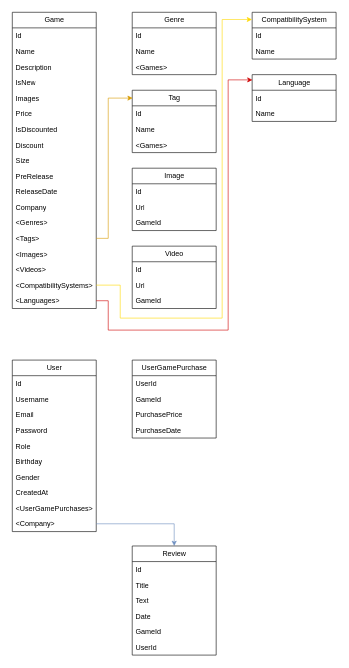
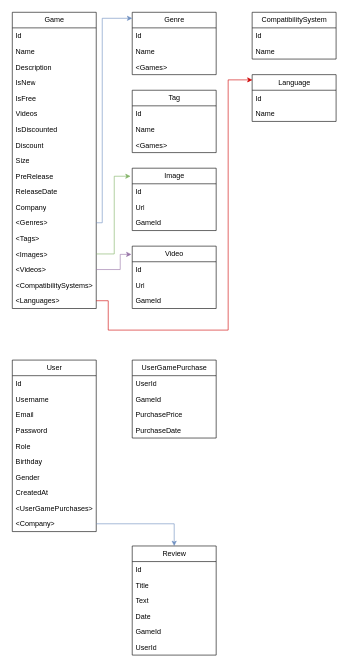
- <mxCell id="44" value="" style="edgeStyle=orthogonalEdgeStyle;rounded=0;orthogonalLoop=1;jettySize=auto;html=1;entryX=-0.002;entryY=0.154;entryDx=0;entryDy=0;entryPerimeter=0;fillColor=#e3c800;strokeColor=#FFD900;" parent="1" source="19" target="37" edge="1"><mxGeometry relative="1" as="geometry"><Array as="points"><mxPoint x="200" y="475" /><mxPoint x="200" y="530" /><mxPoint x="370" y="530" /><mxPoint x="370" y="32" /></Array></mxGeometry></mxCell>
- <mxCell id="7" value="Images" style="text;strokeColor=none;fillColor=none;align=left;verticalAlign=top;spacingLeft=4;spacingRight=4;overflow=hidden;rotatable=0;points=[[0,0.5],[1,0.5]];portConstraint=eastwest;whiteSpace=wrap;html=1;" parent="2" vertex="1"><mxGeometry y="130" width="140" height="26" as="geometry" /></mxCell>
+ <mxCell id="7" value="IsFree" style="text;strokeColor=none;fillColor=none;align=left;verticalAlign=top;spacingLeft=4;spacingRight=4;overflow=hidden;rotatable=0;points=[[0,0.5],[1,0.5]];portConstraint=eastwest;whiteSpace=wrap;html=1;" parent="2" vertex="1"><mxGeometry y="130" width="140" height="26" as="geometry" /></mxCell>
- <mxCell id="8" value="Price" style="text;strokeColor=none;fillColor=none;align=left;verticalAlign=top;spacingLeft=4;spacingRight=4;overflow=hidden;rotatable=0;points=[[0,0.5],[1,0.5]];portConstraint=eastwest;whiteSpace=wrap;html=1;" parent="2" vertex="1"><mxGeometry y="156" width="140" height="26" as="geometry" /></mxCell>
+ <mxCell id="8" value="Videos" style="text;strokeColor=none;fillColor=none;align=left;verticalAlign=top;spacingLeft=4;spacingRight=4;overflow=hidden;rotatable=0;points=[[0,0.5],[1,0.5]];portConstraint=eastwest;whiteSpace=wrap;html=1;" parent="2" vertex="1"><mxGeometry y="156" width="140" height="26" as="geometry" /></mxCell>
+ <mxCell id="42" value="" style="edgeStyle=orthogonalEdgeStyle;rounded=0;orthogonalLoop=1;jettySize=auto;html=1;entryX=-0.02;entryY=0.129;entryDx=0;entryDy=0;entryPerimeter=0;fillColor=#d5e8d4;strokeColor=#82b366;" parent="1" source="17" target="29" edge="1"><mxGeometry relative="1" as="geometry"><Array as="points"><mxPoint x="190" y="423" /><mxPoint x="190" y="293" /></Array></mxGeometry></mxCell>
+ <mxCell id="40" value="" style="edgeStyle=orthogonalEdgeStyle;rounded=0;orthogonalLoop=1;jettySize=auto;html=1;entryX=0;entryY=0.096;entryDx=0;entryDy=0;entryPerimeter=0;fillColor=#dae8fc;strokeColor=#6c8ebf;" parent="1" source="15" target="21" edge="1"><mxGeometry relative="1" as="geometry"><Array as="points"><mxPoint x="170" y="371" /><mxPoint x="170" y="30" /></Array></mxGeometry></mxCell>
- <mxCell id="41" value="" style="edgeStyle=orthogonalEdgeStyle;rounded=0;orthogonalLoop=1;jettySize=auto;html=1;entryX=0.005;entryY=0.126;entryDx=0;entryDy=0;entryPerimeter=0;fillColor=#ffe6cc;strokeColor=#d79b00;" parent="1" source="16" target="25" edge="1"><mxGeometry relative="1" as="geometry"><Array as="points"><mxPoint x="180" y="397" /><mxPoint x="180" y="163" /></Array></mxGeometry></mxCell>
+ <mxCell id="43" value="" style="edgeStyle=orthogonalEdgeStyle;rounded=0;orthogonalLoop=1;jettySize=auto;html=1;entryX=-0.01;entryY=0.132;entryDx=0;entryDy=0;entryPerimeter=0;fillColor=#e1d5e7;strokeColor=#9673a6;" parent="1" source="18" target="33" edge="1"><mxGeometry relative="1" as="geometry"><Array as="points"><mxPoint x="200" y="449" /><mxPoint x="200" y="424" /></Array></mxGeometry></mxCell>
